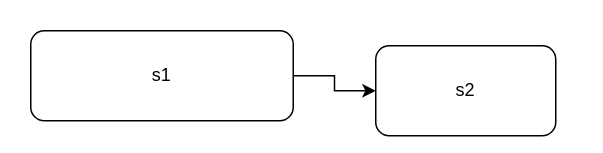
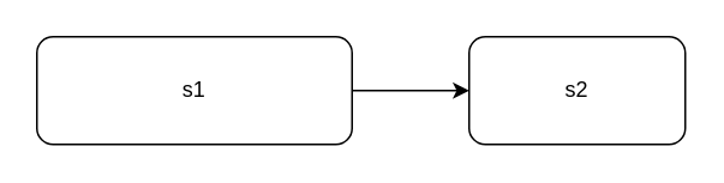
- <mxCell id="4" value="s2" style="rounded=1;whiteSpace=wrap;html=1;" vertex="1" parent="1"><mxGeometry x="250" y="30" width="120" height="60" as="geometry" /></mxCell>
+ <mxCell id="4" value="s2" style="rounded=1;whiteSpace=wrap;html=1;" vertex="1" parent="1"><mxGeometry x="260" y="20" width="120" height="60" as="geometry" /></mxCell>
